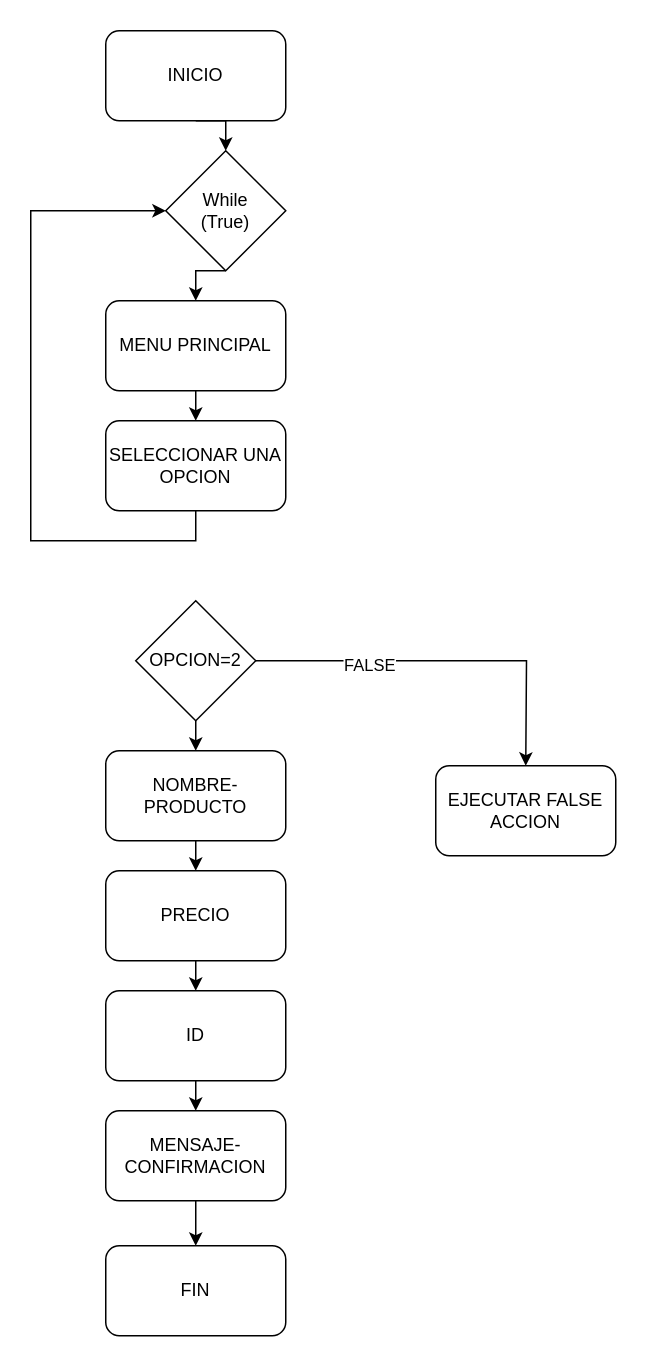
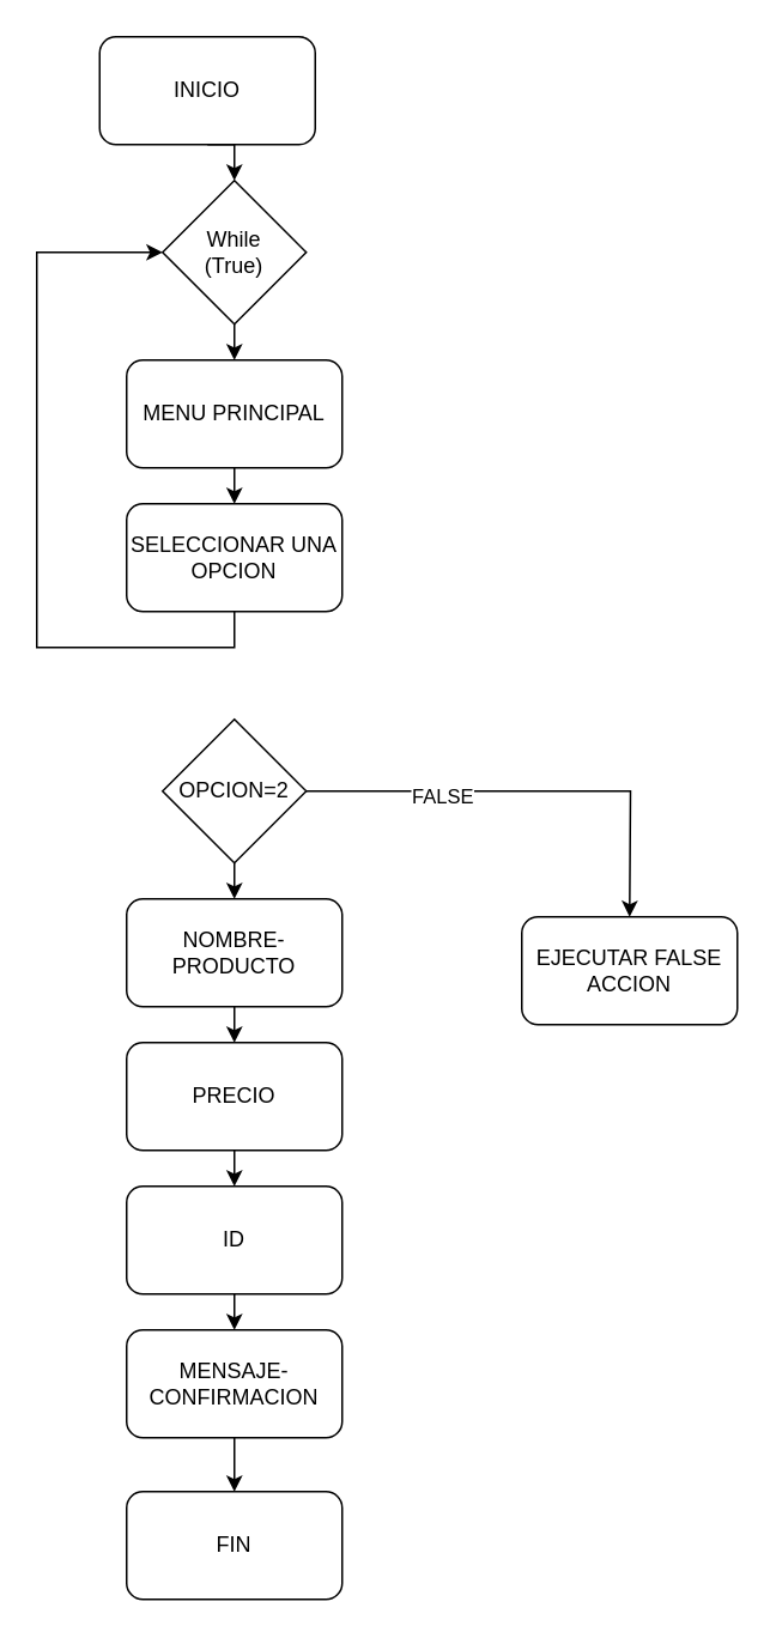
- <mxCell id="3" value="INICIO" style="rounded=1;whiteSpace=wrap;html=1;" vertex="1" parent="1"><mxGeometry x="70" y="20" width="120" height="60" as="geometry" /></mxCell>
+ <mxCell id="3" value="INICIO" style="rounded=1;whiteSpace=wrap;html=1;" vertex="1" parent="1"><mxGeometry x="55" y="20" width="120" height="60" as="geometry" /></mxCell>
- <mxCell id="6" value="While&lt;br&gt;(True)" style="rhombus;whiteSpace=wrap;html=1;" vertex="1" parent="1"><mxGeometry x="110" y="100" width="80" height="80" as="geometry" /></mxCell>
+ <mxCell id="6" value="While&lt;br&gt;(True)" style="rhombus;whiteSpace=wrap;html=1;" vertex="1" parent="1"><mxGeometry x="90" y="100" width="80" height="80" as="geometry" /></mxCell>
